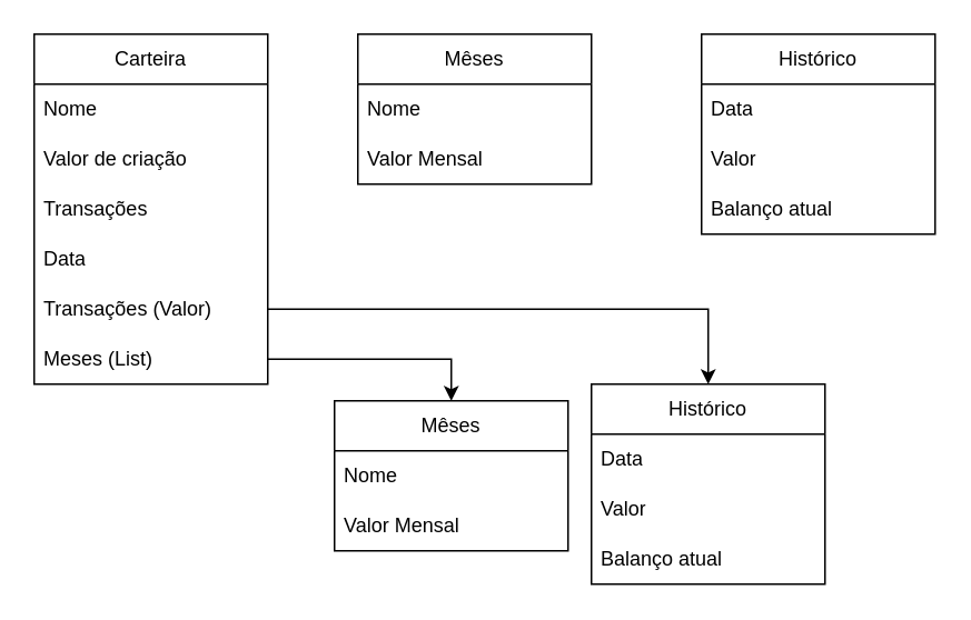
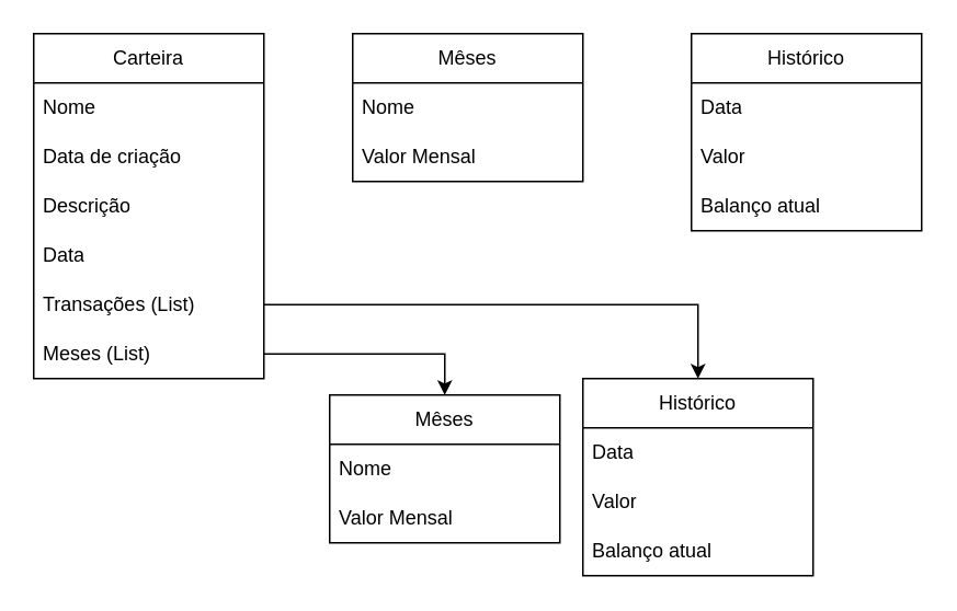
- <mxCell id="4" value="Valor de criação&lt;br&gt;" style="text;strokeColor=none;fillColor=none;align=left;verticalAlign=middle;spacingLeft=4;spacingRight=4;overflow=hidden;points=[[0,0.5],[1,0.5]];portConstraint=eastwest;rotatable=0;whiteSpace=wrap;html=1;" vertex="1" parent="2"><mxGeometry y="60" width="140" height="30" as="geometry" /></mxCell>
+ <mxCell id="4" value="Data de criação&lt;br&gt;" style="text;strokeColor=none;fillColor=none;align=left;verticalAlign=middle;spacingLeft=4;spacingRight=4;overflow=hidden;points=[[0,0.5],[1,0.5]];portConstraint=eastwest;rotatable=0;whiteSpace=wrap;html=1;" vertex="1" parent="2"><mxGeometry y="60" width="140" height="30" as="geometry" /></mxCell>
- <mxCell id="5" value="Transações" style="text;strokeColor=none;fillColor=none;align=left;verticalAlign=middle;spacingLeft=4;spacingRight=4;overflow=hidden;points=[[0,0.5],[1,0.5]];portConstraint=eastwest;rotatable=0;whiteSpace=wrap;html=1;" vertex="1" parent="2"><mxGeometry y="90" width="140" height="30" as="geometry" /></mxCell>
+ <mxCell id="5" value="Descrição" style="text;strokeColor=none;fillColor=none;align=left;verticalAlign=middle;spacingLeft=4;spacingRight=4;overflow=hidden;points=[[0,0.5],[1,0.5]];portConstraint=eastwest;rotatable=0;whiteSpace=wrap;html=1;" vertex="1" parent="2"><mxGeometry y="90" width="140" height="30" as="geometry" /></mxCell>
- <mxCell id="7" value="Transações (Valor)" style="text;strokeColor=none;fillColor=none;align=left;verticalAlign=middle;spacingLeft=4;spacingRight=4;overflow=hidden;points=[[0,0.5],[1,0.5]];portConstraint=eastwest;rotatable=0;whiteSpace=wrap;html=1;" vertex="1" parent="2"><mxGeometry y="150" width="140" height="30" as="geometry" /></mxCell>
+ <mxCell id="7" value="Transações (List)" style="text;strokeColor=none;fillColor=none;align=left;verticalAlign=middle;spacingLeft=4;spacingRight=4;overflow=hidden;points=[[0,0.5],[1,0.5]];portConstraint=eastwest;rotatable=0;whiteSpace=wrap;html=1;" vertex="1" parent="2"><mxGeometry y="150" width="140" height="30" as="geometry" /></mxCell>
